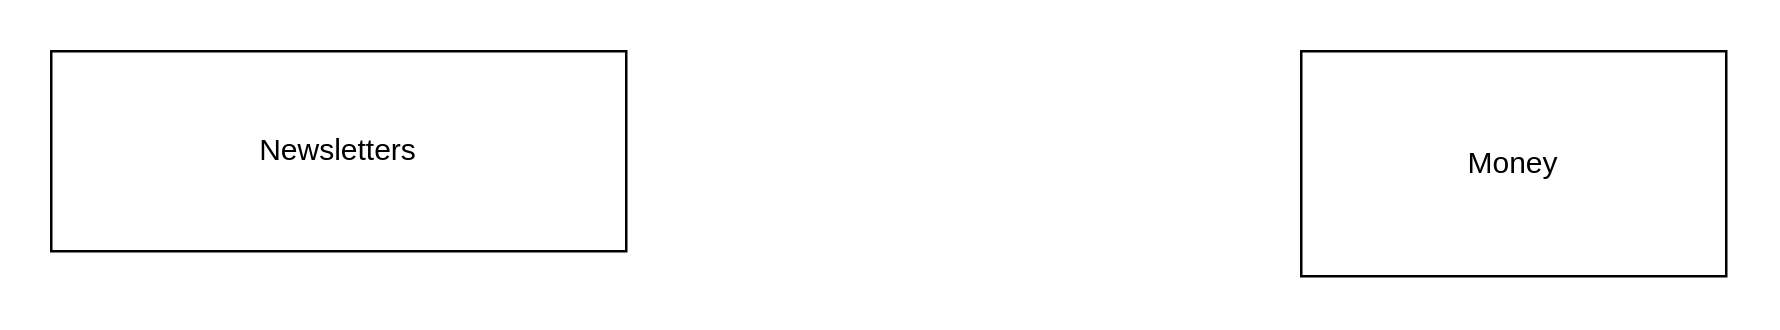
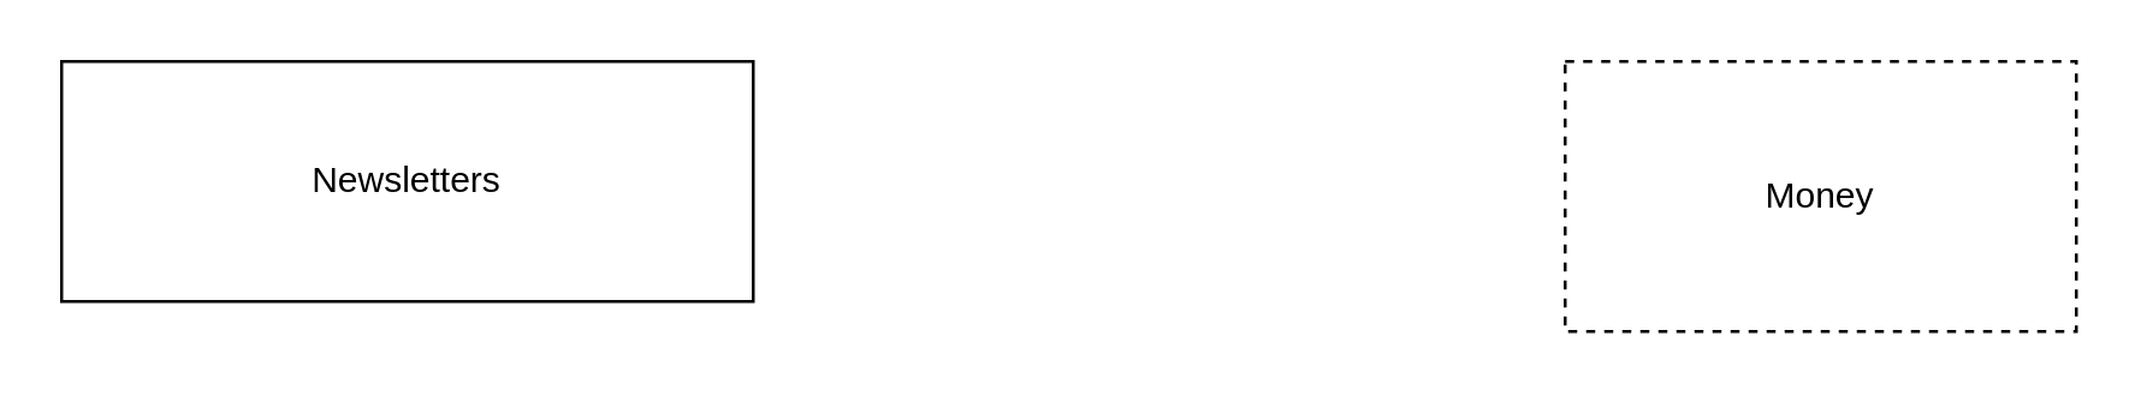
- <mxCell id="3" value="Money" style="rounded=0;whiteSpace=wrap;html=1;" vertex="1" parent="1"><mxGeometry x="520" y="20" width="170" height="90" as="geometry" /></mxCell>
+ <mxCell id="3" value="Money" style="rounded=0;whiteSpace=wrap;html=1;dashed=1;" vertex="1" parent="1"><mxGeometry x="520" y="20" width="170" height="90" as="geometry" /></mxCell>
